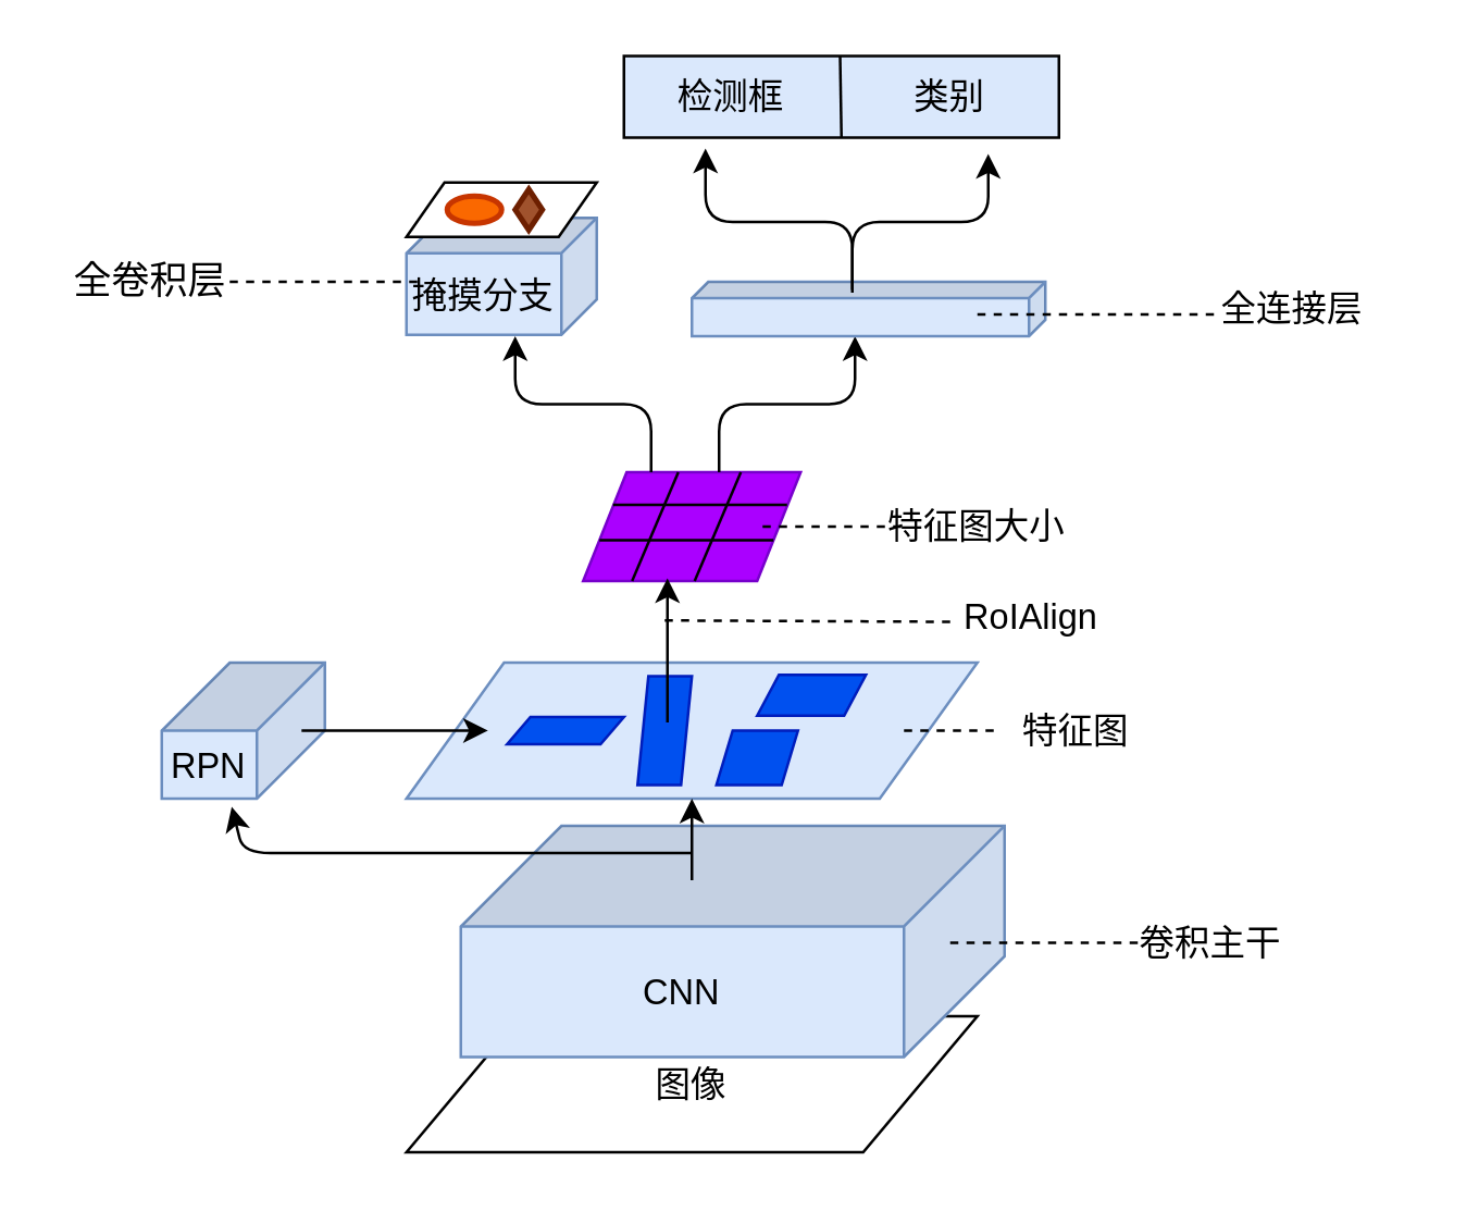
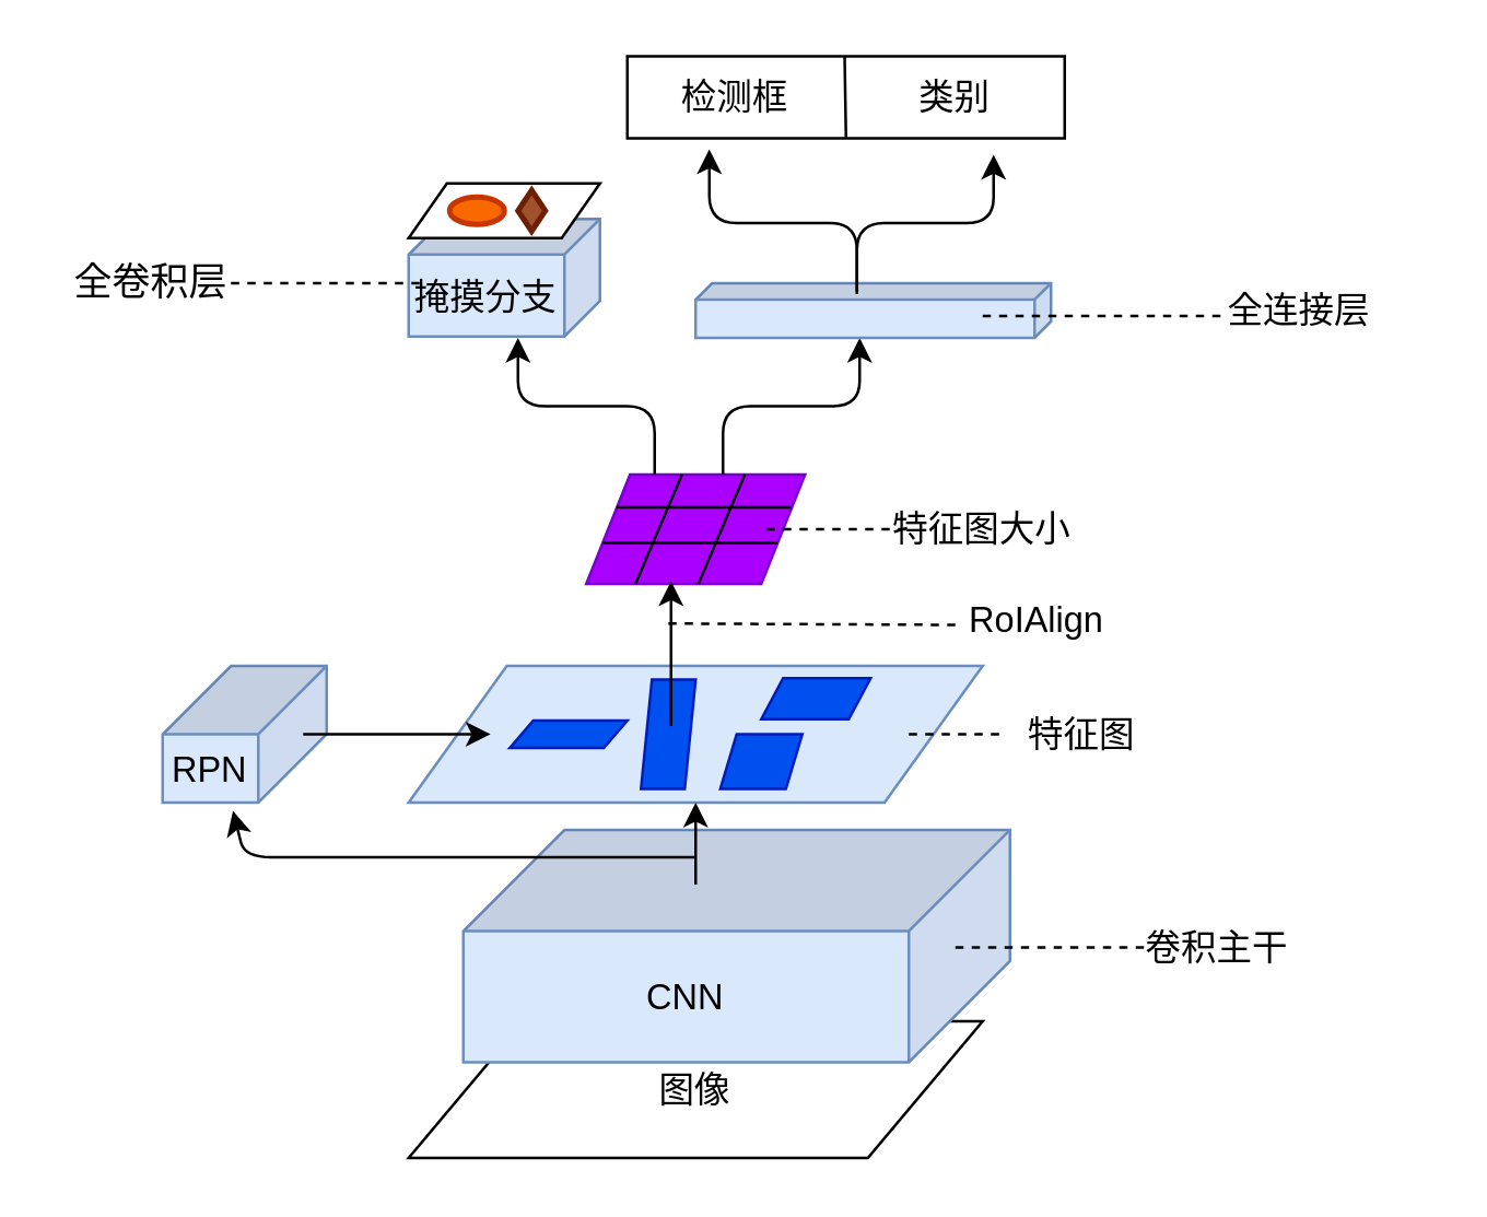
- <mxCell id="31" value="&amp;nbsp; &amp;nbsp; &amp;nbsp;检测框" style="rounded=0;whiteSpace=wrap;html=1;align=left;fontSize=13;fillColor=#dae8fc;" parent="1" vertex="1"><mxGeometry x="229" y="20" width="160" height="30" as="geometry" /></mxCell>
+ <mxCell id="31" value="&amp;nbsp; &amp;nbsp; &amp;nbsp;检测框" style="rounded=0;whiteSpace=wrap;html=1;align=left;fontSize=13;" parent="1" vertex="1"><mxGeometry x="229" y="20" width="160" height="30" as="geometry" /></mxCell>
